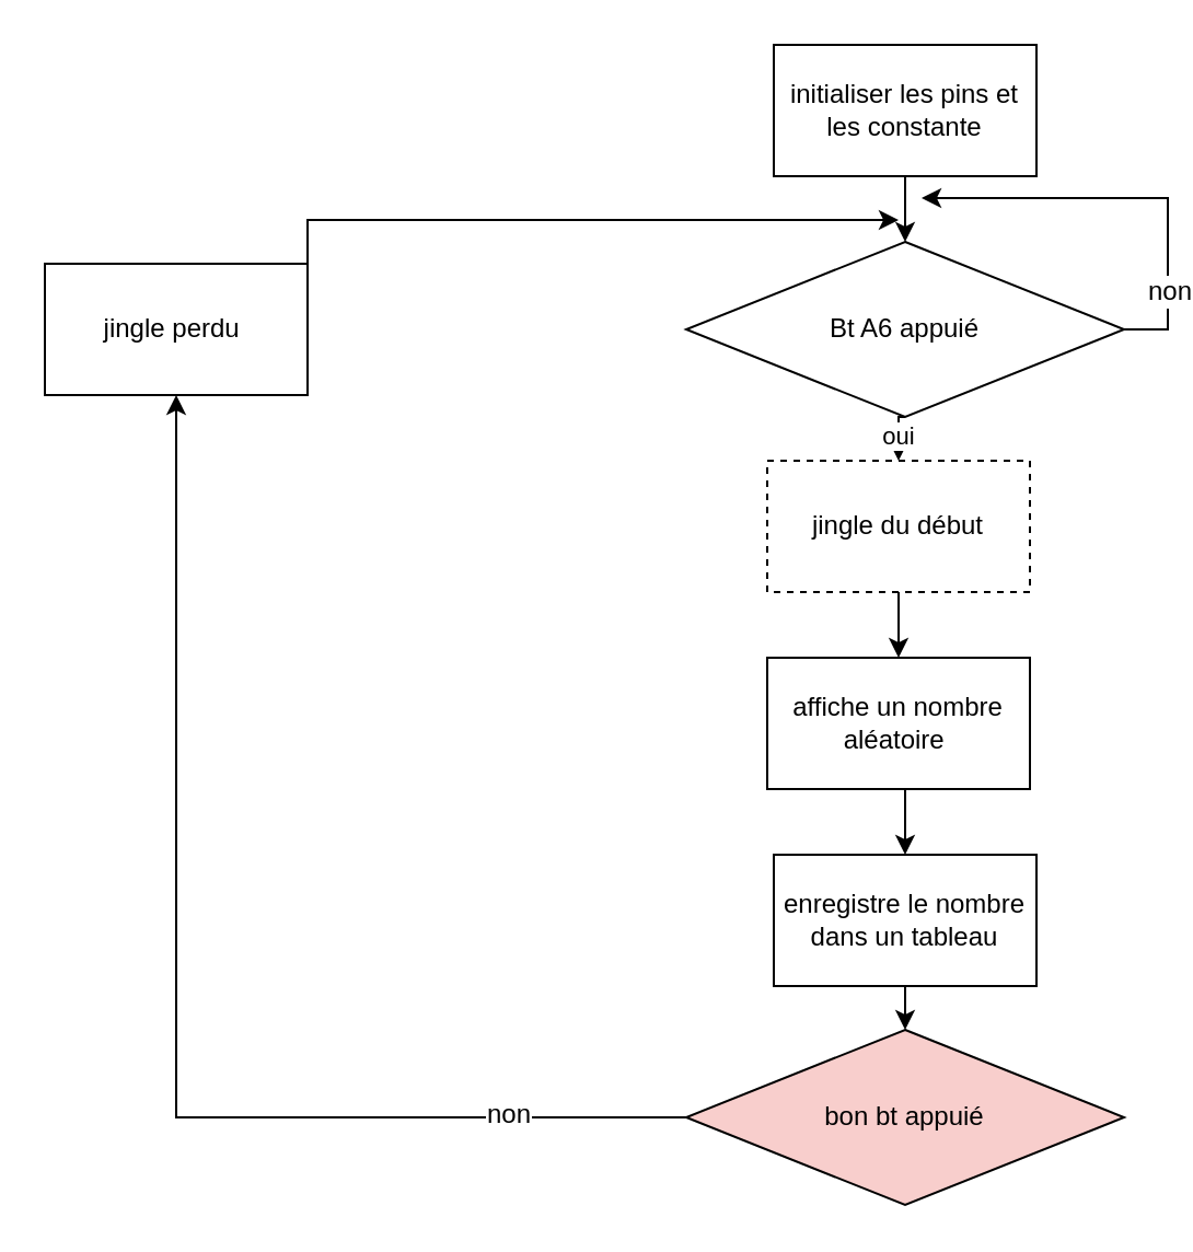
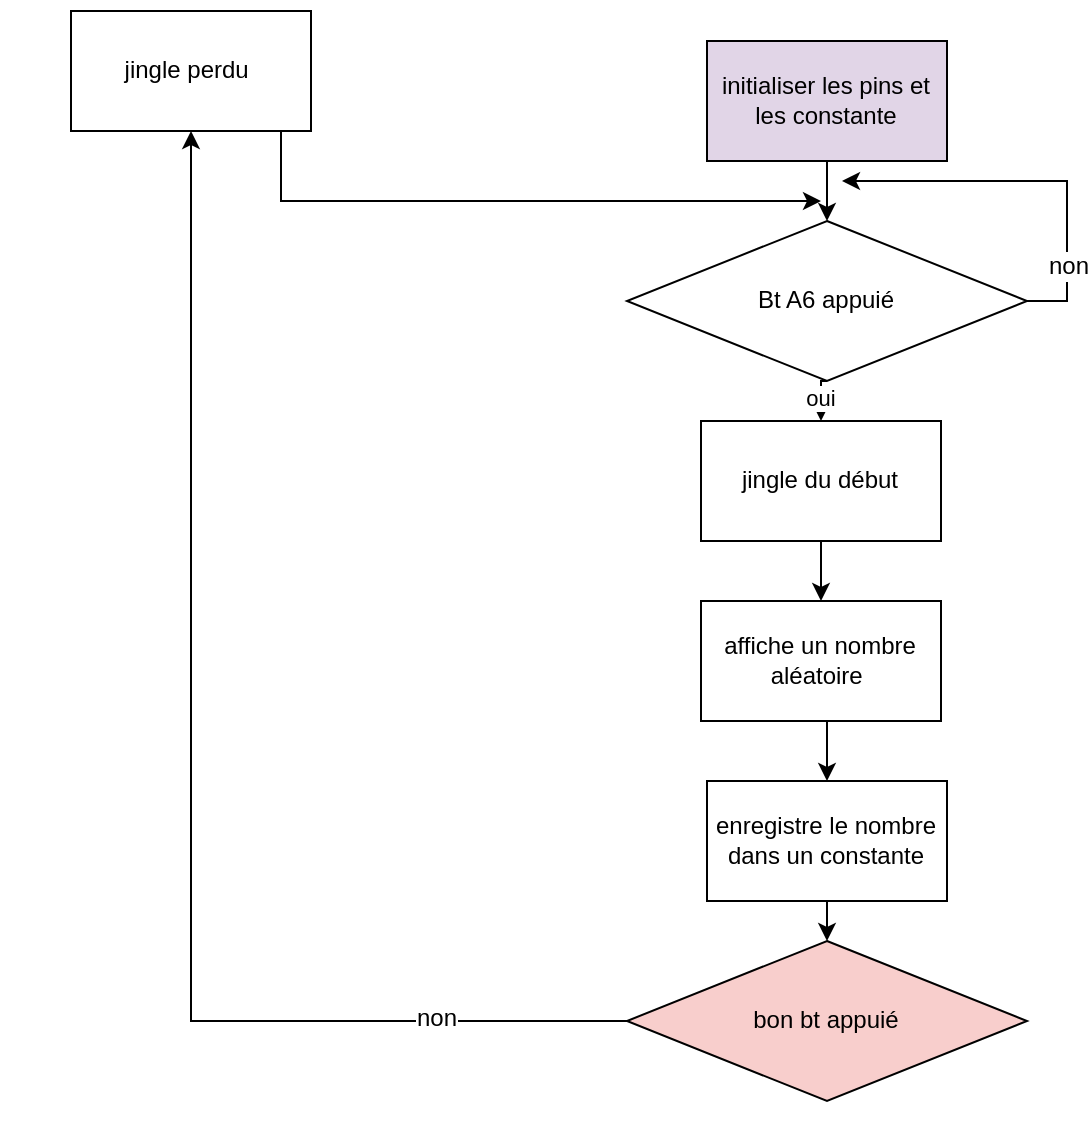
- <mxCell id="3" value="initialiser les pins et les constante" style="rounded=0;whiteSpace=wrap;html=1;" vertex="1" parent="1"><mxGeometry x="353" y="20" width="120" height="60" as="geometry" /></mxCell>
+ <mxCell id="3" value="initialiser les pins et les constante" style="rounded=0;whiteSpace=wrap;html=1;fillColor=#e1d5e7;" vertex="1" parent="1"><mxGeometry x="353" y="20" width="120" height="60" as="geometry" /></mxCell>
- <mxCell id="15" value="jingle perdu&amp;nbsp;" style="rounded=0;whiteSpace=wrap;html=1;" vertex="1" parent="1"><mxGeometry x="20" y="120" width="120" height="60" as="geometry" /></mxCell>
+ <mxCell id="15" value="jingle perdu&amp;nbsp;" style="rounded=0;whiteSpace=wrap;html=1;" vertex="1" parent="1"><mxGeometry x="35" y="5" width="120" height="60" as="geometry" /></mxCell>
- <mxCell id="5" value="jingle du début" style="rounded=0;whiteSpace=wrap;html=1;dashed=1;" vertex="1" parent="1"><mxGeometry x="350" y="210" width="120" height="60" as="geometry" /></mxCell>
+ <mxCell id="5" value="jingle du début" style="rounded=0;whiteSpace=wrap;html=1;" vertex="1" parent="1"><mxGeometry x="350" y="210" width="120" height="60" as="geometry" /></mxCell>
- <mxCell id="13" value="enregistre le nombre dans un tableau" style="rounded=0;whiteSpace=wrap;html=1;" vertex="1" parent="1"><mxGeometry x="353" y="390" width="120" height="60" as="geometry" /></mxCell>
+ <mxCell id="13" value="enregistre le nombre dans un constante" style="rounded=0;whiteSpace=wrap;html=1;" vertex="1" parent="1"><mxGeometry x="353" y="390" width="120" height="60" as="geometry" /></mxCell>
